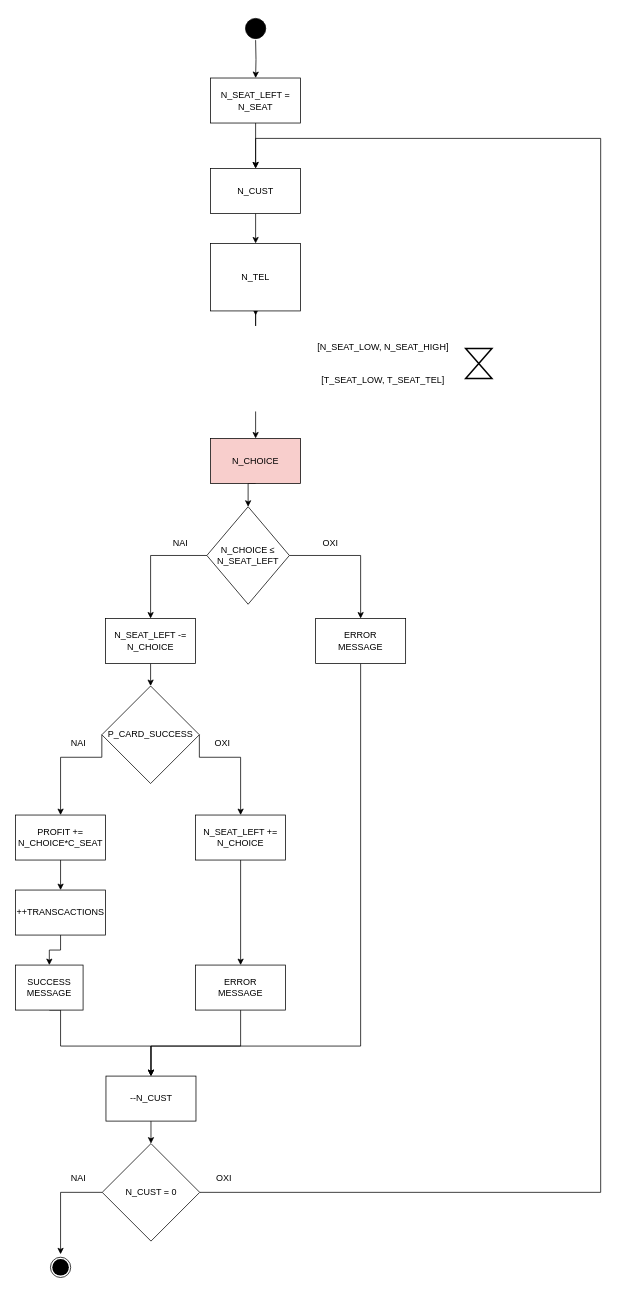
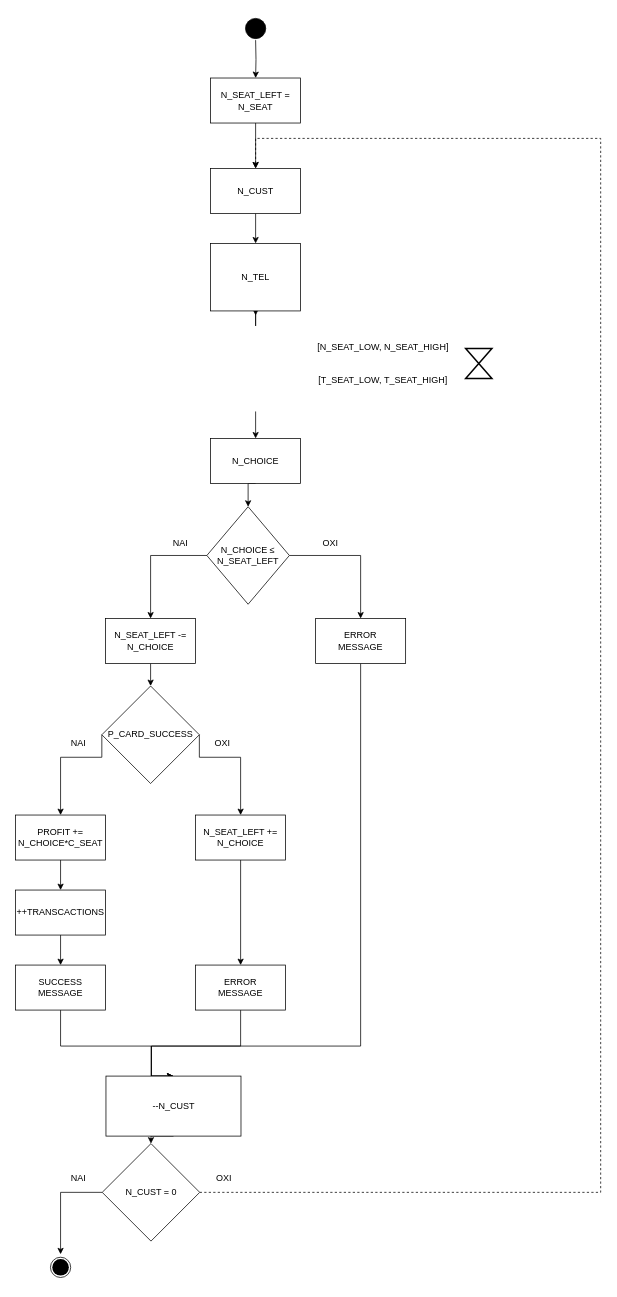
- <mxCell id="11" value="[T_SEAT_LOW, T_SEAT_TEL]" style="text;html=1;strokeColor=none;fillColor=none;align=center;verticalAlign=middle;whiteSpace=wrap;rounded=0;" parent="9" vertex="1"><mxGeometry y="43" width="180" height="20" as="geometry" /></mxCell>
+ <mxCell id="11" value="[T_SEAT_LOW, T_SEAT_HIGH]" style="text;html=1;strokeColor=none;fillColor=none;align=center;verticalAlign=middle;whiteSpace=wrap;rounded=0;" parent="9" vertex="1"><mxGeometry y="43" width="180" height="20" as="geometry" /></mxCell>
- <mxCell id="13" value="N_CHOICE" style="rounded=0;whiteSpace=wrap;html=1;fillColor=#f8cecc;" parent="1" vertex="1"><mxGeometry x="280" y="584" width="120" height="60" as="geometry" /></mxCell>
+ <mxCell id="13" value="N_CHOICE" style="rounded=0;whiteSpace=wrap;html=1;" parent="1" vertex="1"><mxGeometry x="280" y="584" width="120" height="60" as="geometry" /></mxCell>
- <mxCell id="43" style="edgeStyle=orthogonalEdgeStyle;rounded=0;orthogonalLoop=1;jettySize=auto;html=1;exitX=1;exitY=0.5;exitDx=0;exitDy=0;entryX=0.5;entryY=0;entryDx=0;entryDy=0;" parent="1" source="45" target="3" edge="1"><mxGeometry relative="1" as="geometry"><mxPoint x="370" y="194" as="targetPoint" /><Array as="points"><mxPoint x="800" y="1589" /><mxPoint x="800" y="184" /><mxPoint x="340" y="184" /></Array></mxGeometry></mxCell>
+ <mxCell id="43" style="edgeStyle=orthogonalEdgeStyle;rounded=0;orthogonalLoop=1;jettySize=auto;html=1;exitX=1;exitY=0.5;exitDx=0;exitDy=0;entryX=0.5;entryY=0;entryDx=0;entryDy=0;dashed=1;" parent="1" source="45" target="3" edge="1"><mxGeometry relative="1" as="geometry"><mxPoint x="370" y="194" as="targetPoint" /><Array as="points"><mxPoint x="800" y="1589" /><mxPoint x="800" y="184" /><mxPoint x="340" y="184" /></Array></mxGeometry></mxCell>
- <mxCell id="38" value="SUCCESS MESSAGE" style="rounded=0;whiteSpace=wrap;html=1;" parent="1" vertex="1"><mxGeometry x="20" y="1286" width="90" height="60" as="geometry" /></mxCell>
+ <mxCell id="38" value="SUCCESS MESSAGE" style="rounded=0;whiteSpace=wrap;html=1;" parent="1" vertex="1"><mxGeometry x="20" y="1286" width="120" height="60" as="geometry" /></mxCell>
- <mxCell id="42" value="--N_CUST" style="rounded=0;whiteSpace=wrap;html=1;" parent="1" vertex="1"><mxGeometry x="140.5" y="1434" width="120" height="60" as="geometry" /></mxCell>
+ <mxCell id="42" value="--N_CUST" style="rounded=0;whiteSpace=wrap;html=1;" parent="1" vertex="1"><mxGeometry x="140.5" y="1434" width="180" height="80" as="geometry" /></mxCell>
